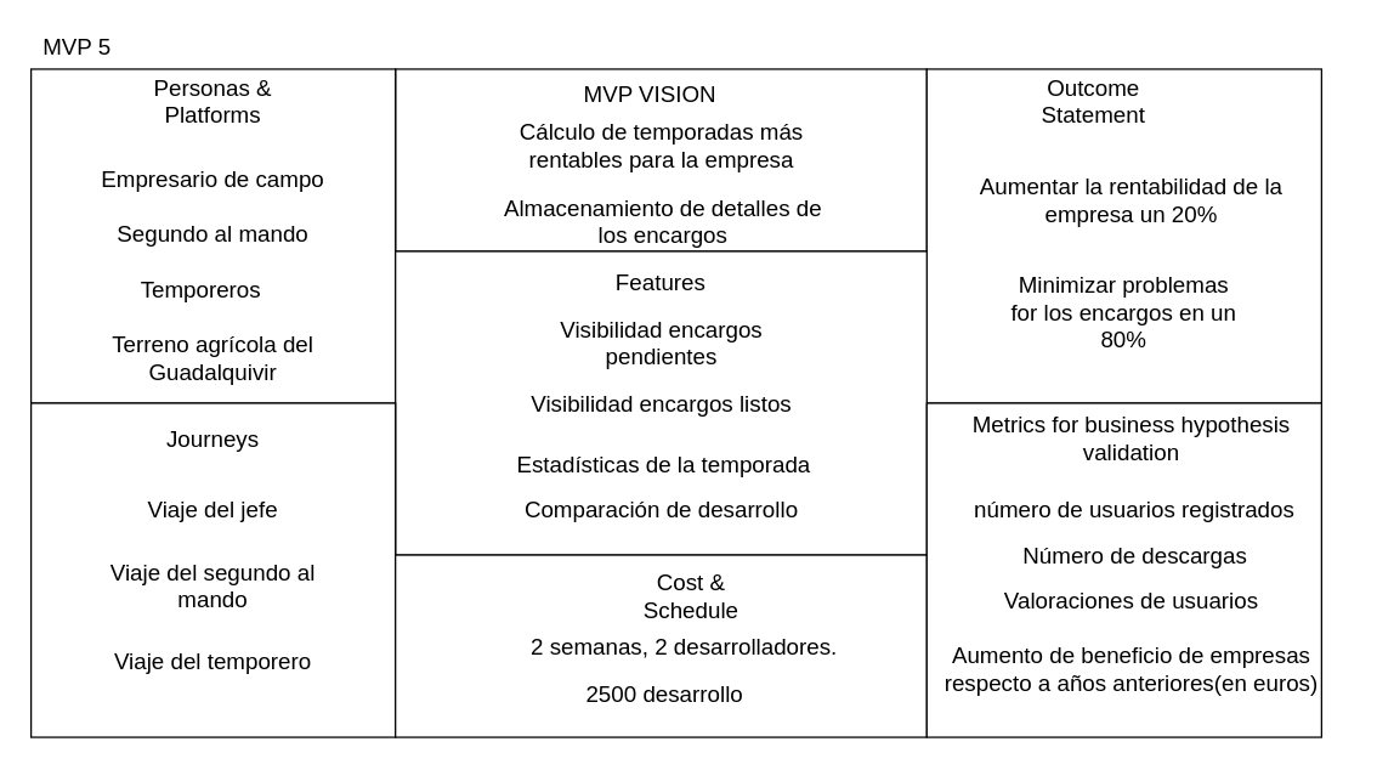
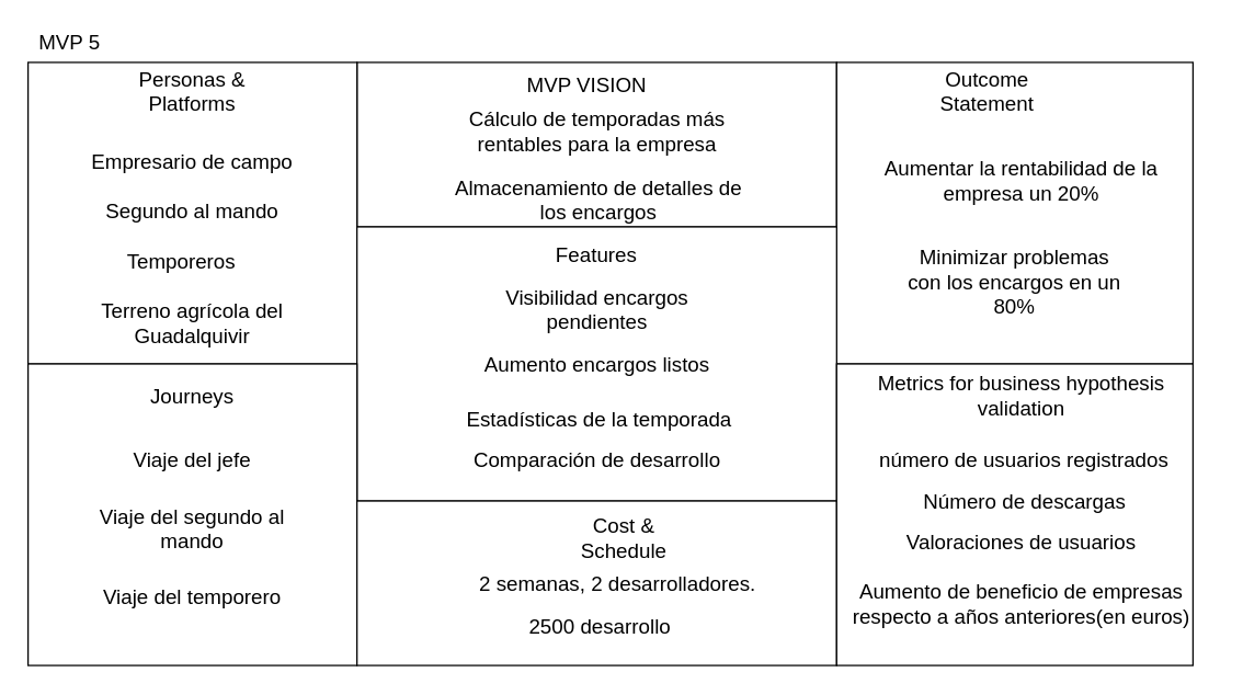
- <mxCell id="19" value="Minimizar problemas for los encargos en un 80%" style="text;html=1;strokeColor=none;fillColor=none;align=center;verticalAlign=middle;whiteSpace=wrap;rounded=0;fontSize=15;" parent="1" vertex="1"><mxGeometry x="660" y="195" width="160" height="20" as="geometry" /></mxCell>
+ <mxCell id="19" value="Minimizar problemas con los encargos en un 80%" style="text;html=1;strokeColor=none;fillColor=none;align=center;verticalAlign=middle;whiteSpace=wrap;rounded=0;fontSize=15;" parent="1" vertex="1"><mxGeometry x="660" y="195" width="160" height="20" as="geometry" /></mxCell>
- <mxCell id="36" value="Visibilidad encargos listos" style="text;html=1;strokeColor=none;fillColor=none;align=center;verticalAlign=middle;whiteSpace=wrap;rounded=0;fontSize=15;" parent="1" vertex="1"><mxGeometry x="342.5" y="255" width="185" height="20" as="geometry" /></mxCell>
+ <mxCell id="36" value="Aumento encargos listos" style="text;html=1;strokeColor=none;fillColor=none;align=center;verticalAlign=middle;whiteSpace=wrap;rounded=0;fontSize=15;" parent="1" vertex="1"><mxGeometry x="342.5" y="255" width="185" height="20" as="geometry" /></mxCell>
